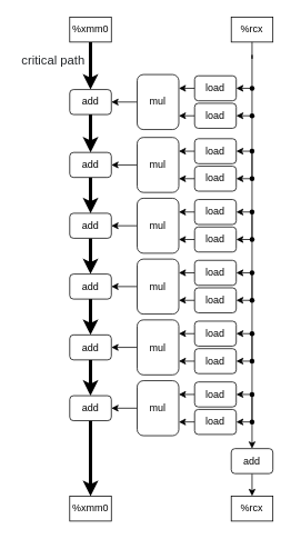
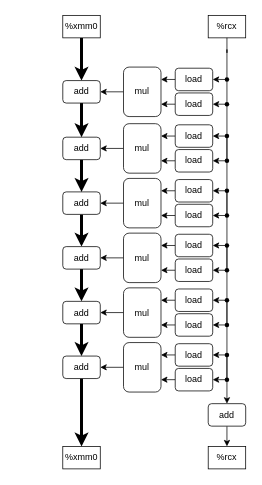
- <mxCell id="24" value="&lt;span style=&quot;color: rgb(35 , 38 , 41) ; font-family: , &amp;#34;blinkmacsystemfont&amp;#34; , &amp;#34;segoe ui adjusted&amp;#34; , &amp;#34;segoe ui&amp;#34; , &amp;#34;liberation sans&amp;#34; , sans-serif ; font-size: 15px ; text-align: left ; background-color: rgb(255 , 255 , 255)&quot;&gt;critical path&lt;/span&gt;" style="text;html=1;align=center;verticalAlign=middle;resizable=0;points=[];autosize=1;strokeColor=none;fillColor=none;" parent="1" vertex="1"><mxGeometry x="20" y="62" width="86" height="19" as="geometry" /></mxCell>
